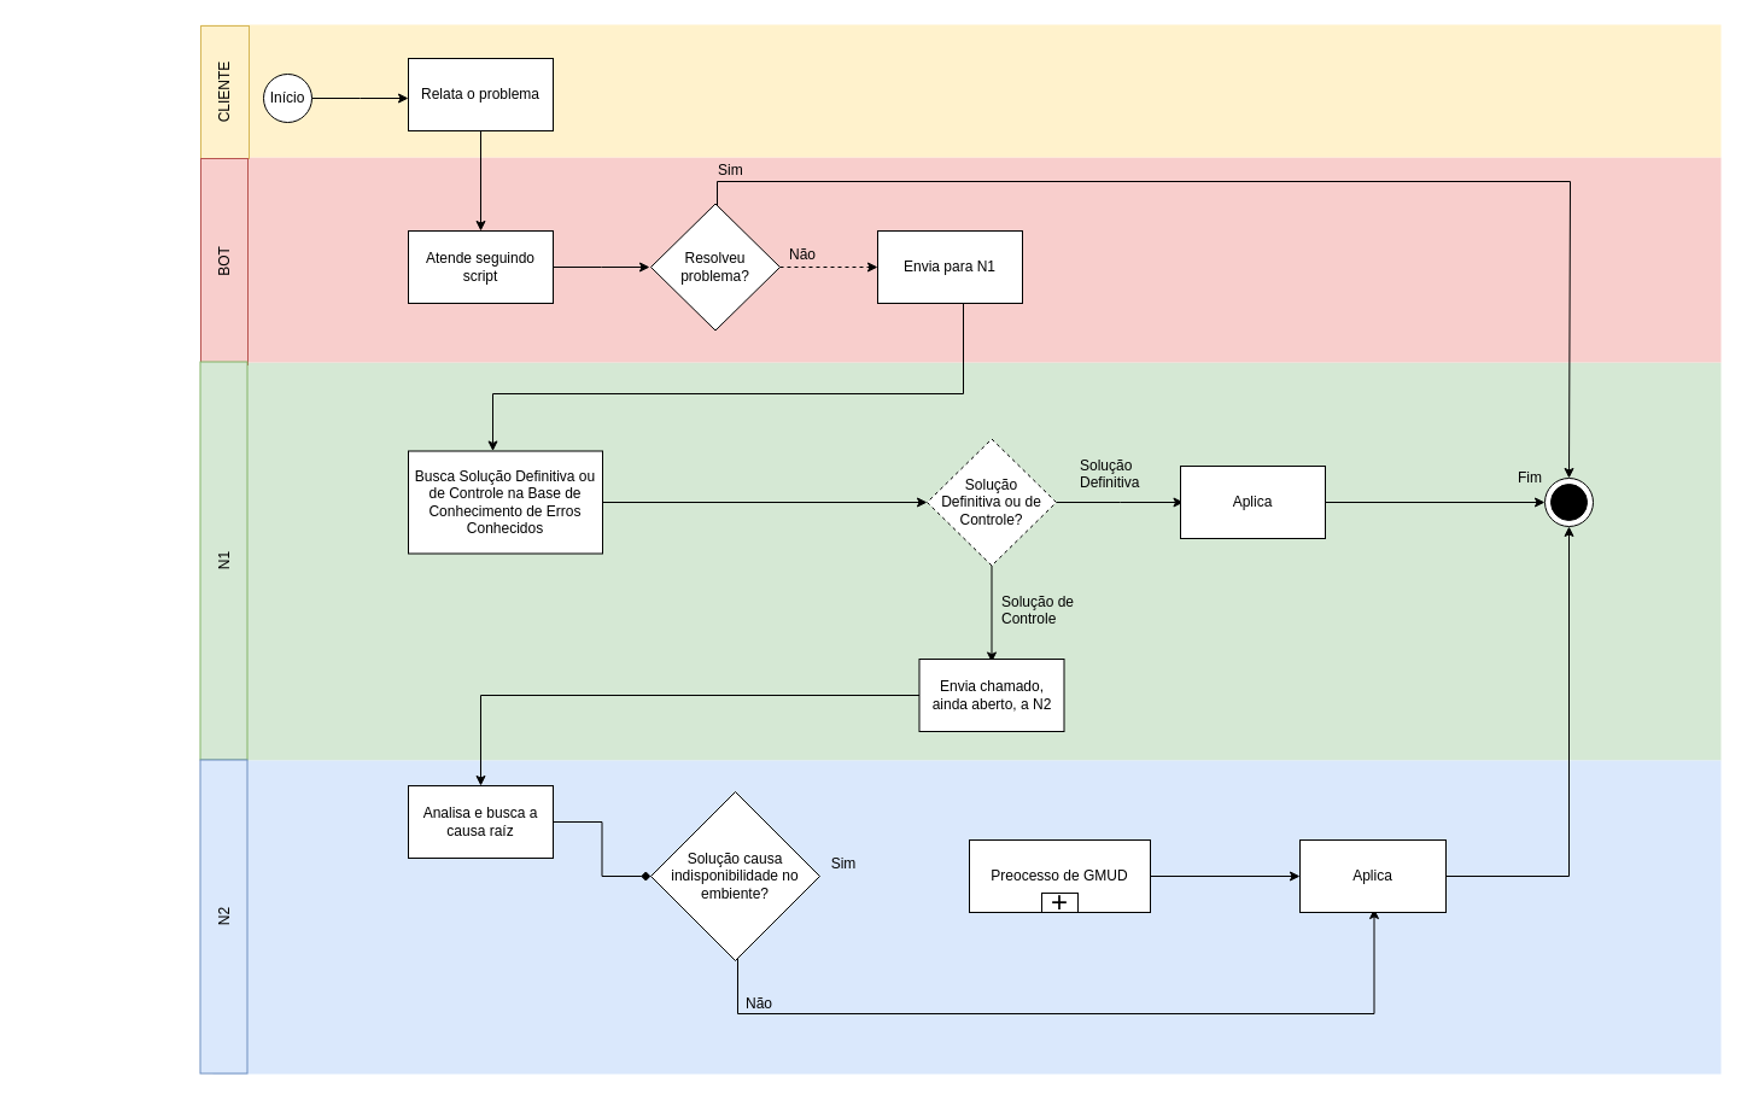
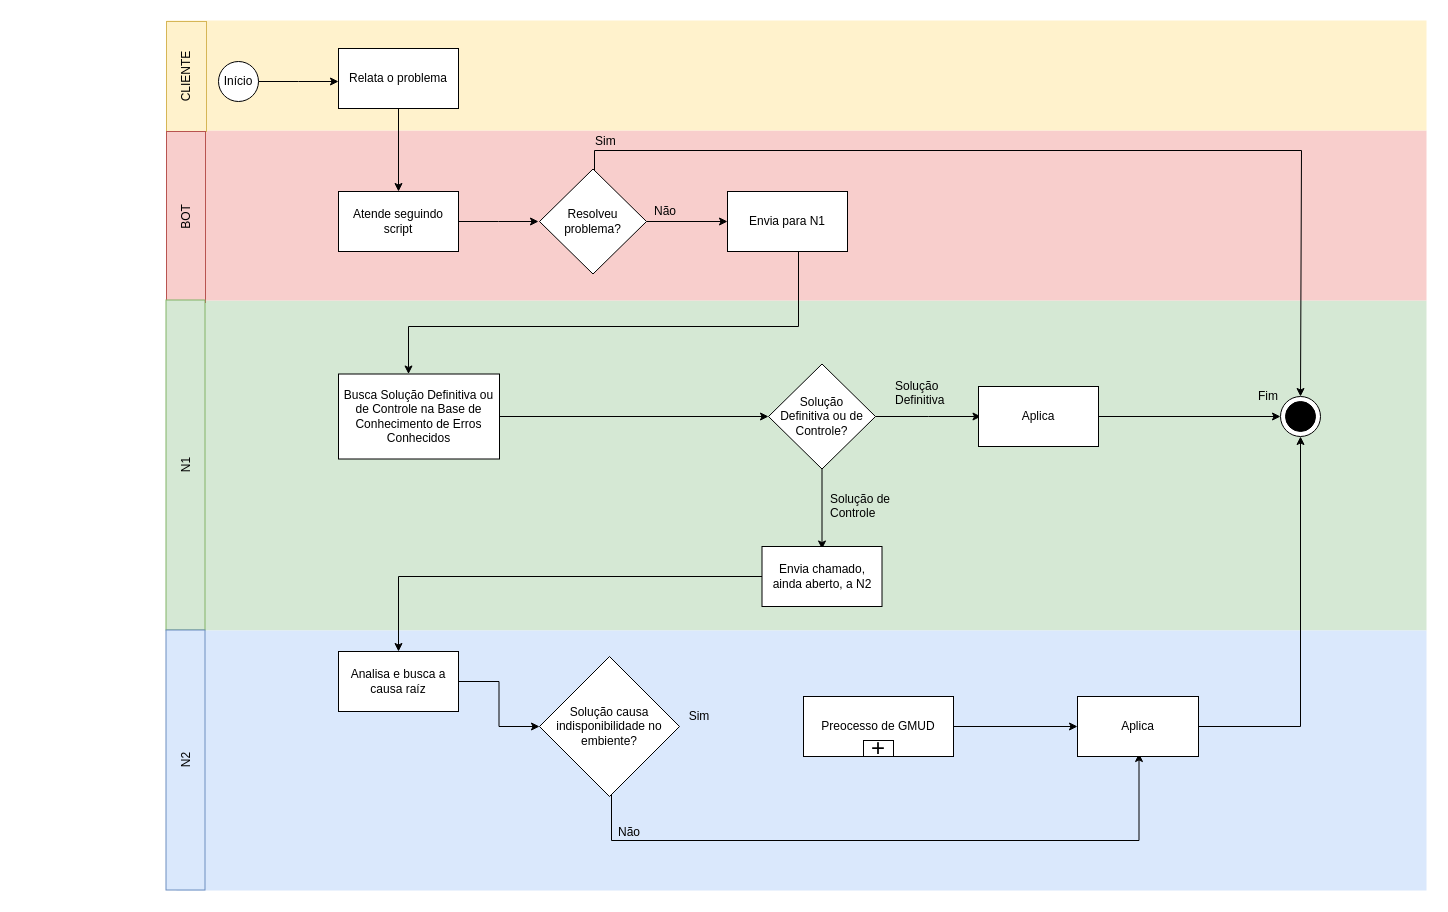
- <mxCell id="12" value="" style="edgeStyle=orthogonalEdgeStyle;rounded=0;orthogonalLoop=1;jettySize=auto;html=1;dashed=1;" edge="1" parent="1" source="14" target="16"><mxGeometry relative="1" as="geometry"><mxPoint x="592.5" y="353.5" as="targetPoint" /></mxGeometry></mxCell>
+ <mxCell id="12" value="" style="edgeStyle=orthogonalEdgeStyle;rounded=0;orthogonalLoop=1;jettySize=auto;html=1;" edge="1" parent="1" source="14" target="16"><mxGeometry relative="1" as="geometry"><mxPoint x="592.5" y="353.5" as="targetPoint" /></mxGeometry></mxCell>
- <mxCell id="21" value="Solução &lt;br&gt;Definitiva ou de Controle?" style="rhombus;whiteSpace=wrap;html=1;dashed=1;" vertex="1" parent="1"><mxGeometry x="768" y="363.5" width="107" height="105" as="geometry" /></mxCell>
+ <mxCell id="21" value="Solução &lt;br&gt;Definitiva ou de Controle?" style="rhombus;whiteSpace=wrap;html=1;" vertex="1" parent="1"><mxGeometry x="768" y="363.5" width="107" height="105" as="geometry" /></mxCell>
- <mxCell id="28" value="" style="edgeStyle=orthogonalEdgeStyle;rounded=0;orthogonalLoop=1;jettySize=auto;html=1;entryX=0;entryY=0.5;entryDx=0;entryDy=0;endArrow=diamond;" edge="1" parent="1" source="29" target="31"><mxGeometry relative="1" as="geometry"><mxPoint x="538" y="686" as="targetPoint" /></mxGeometry></mxCell>
+ <mxCell id="28" value="" style="edgeStyle=orthogonalEdgeStyle;rounded=0;orthogonalLoop=1;jettySize=auto;html=1;entryX=0;entryY=0.5;entryDx=0;entryDy=0;" edge="1" parent="1" source="29" target="31"><mxGeometry relative="1" as="geometry"><mxPoint x="538" y="686" as="targetPoint" /></mxGeometry></mxCell>
